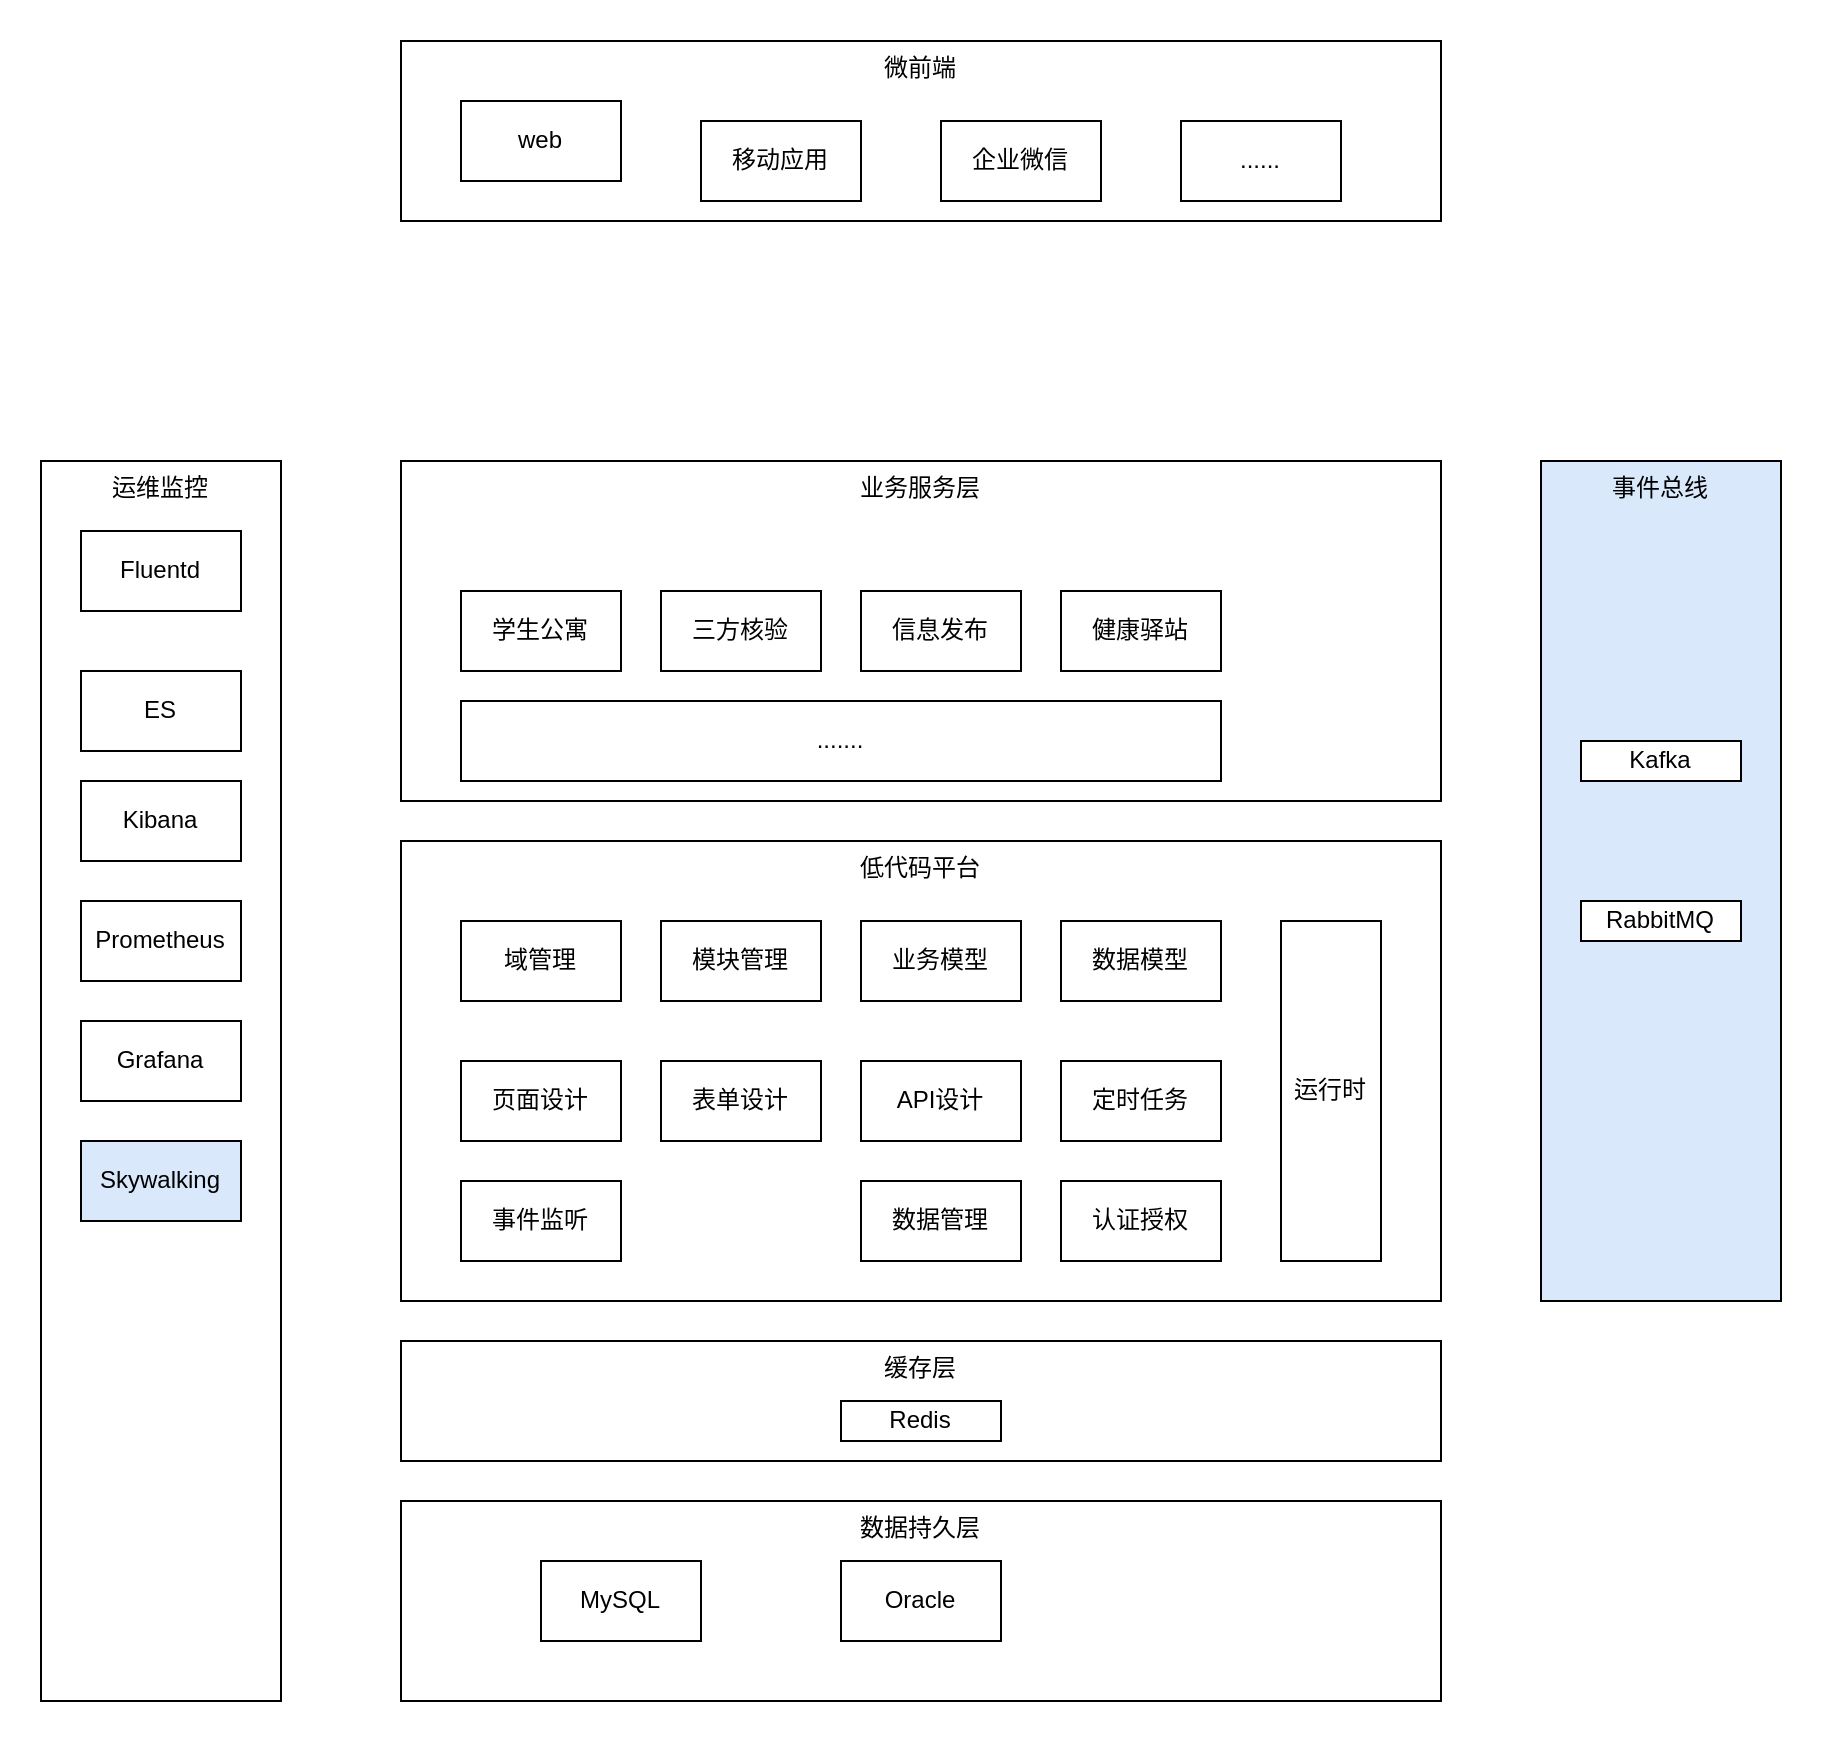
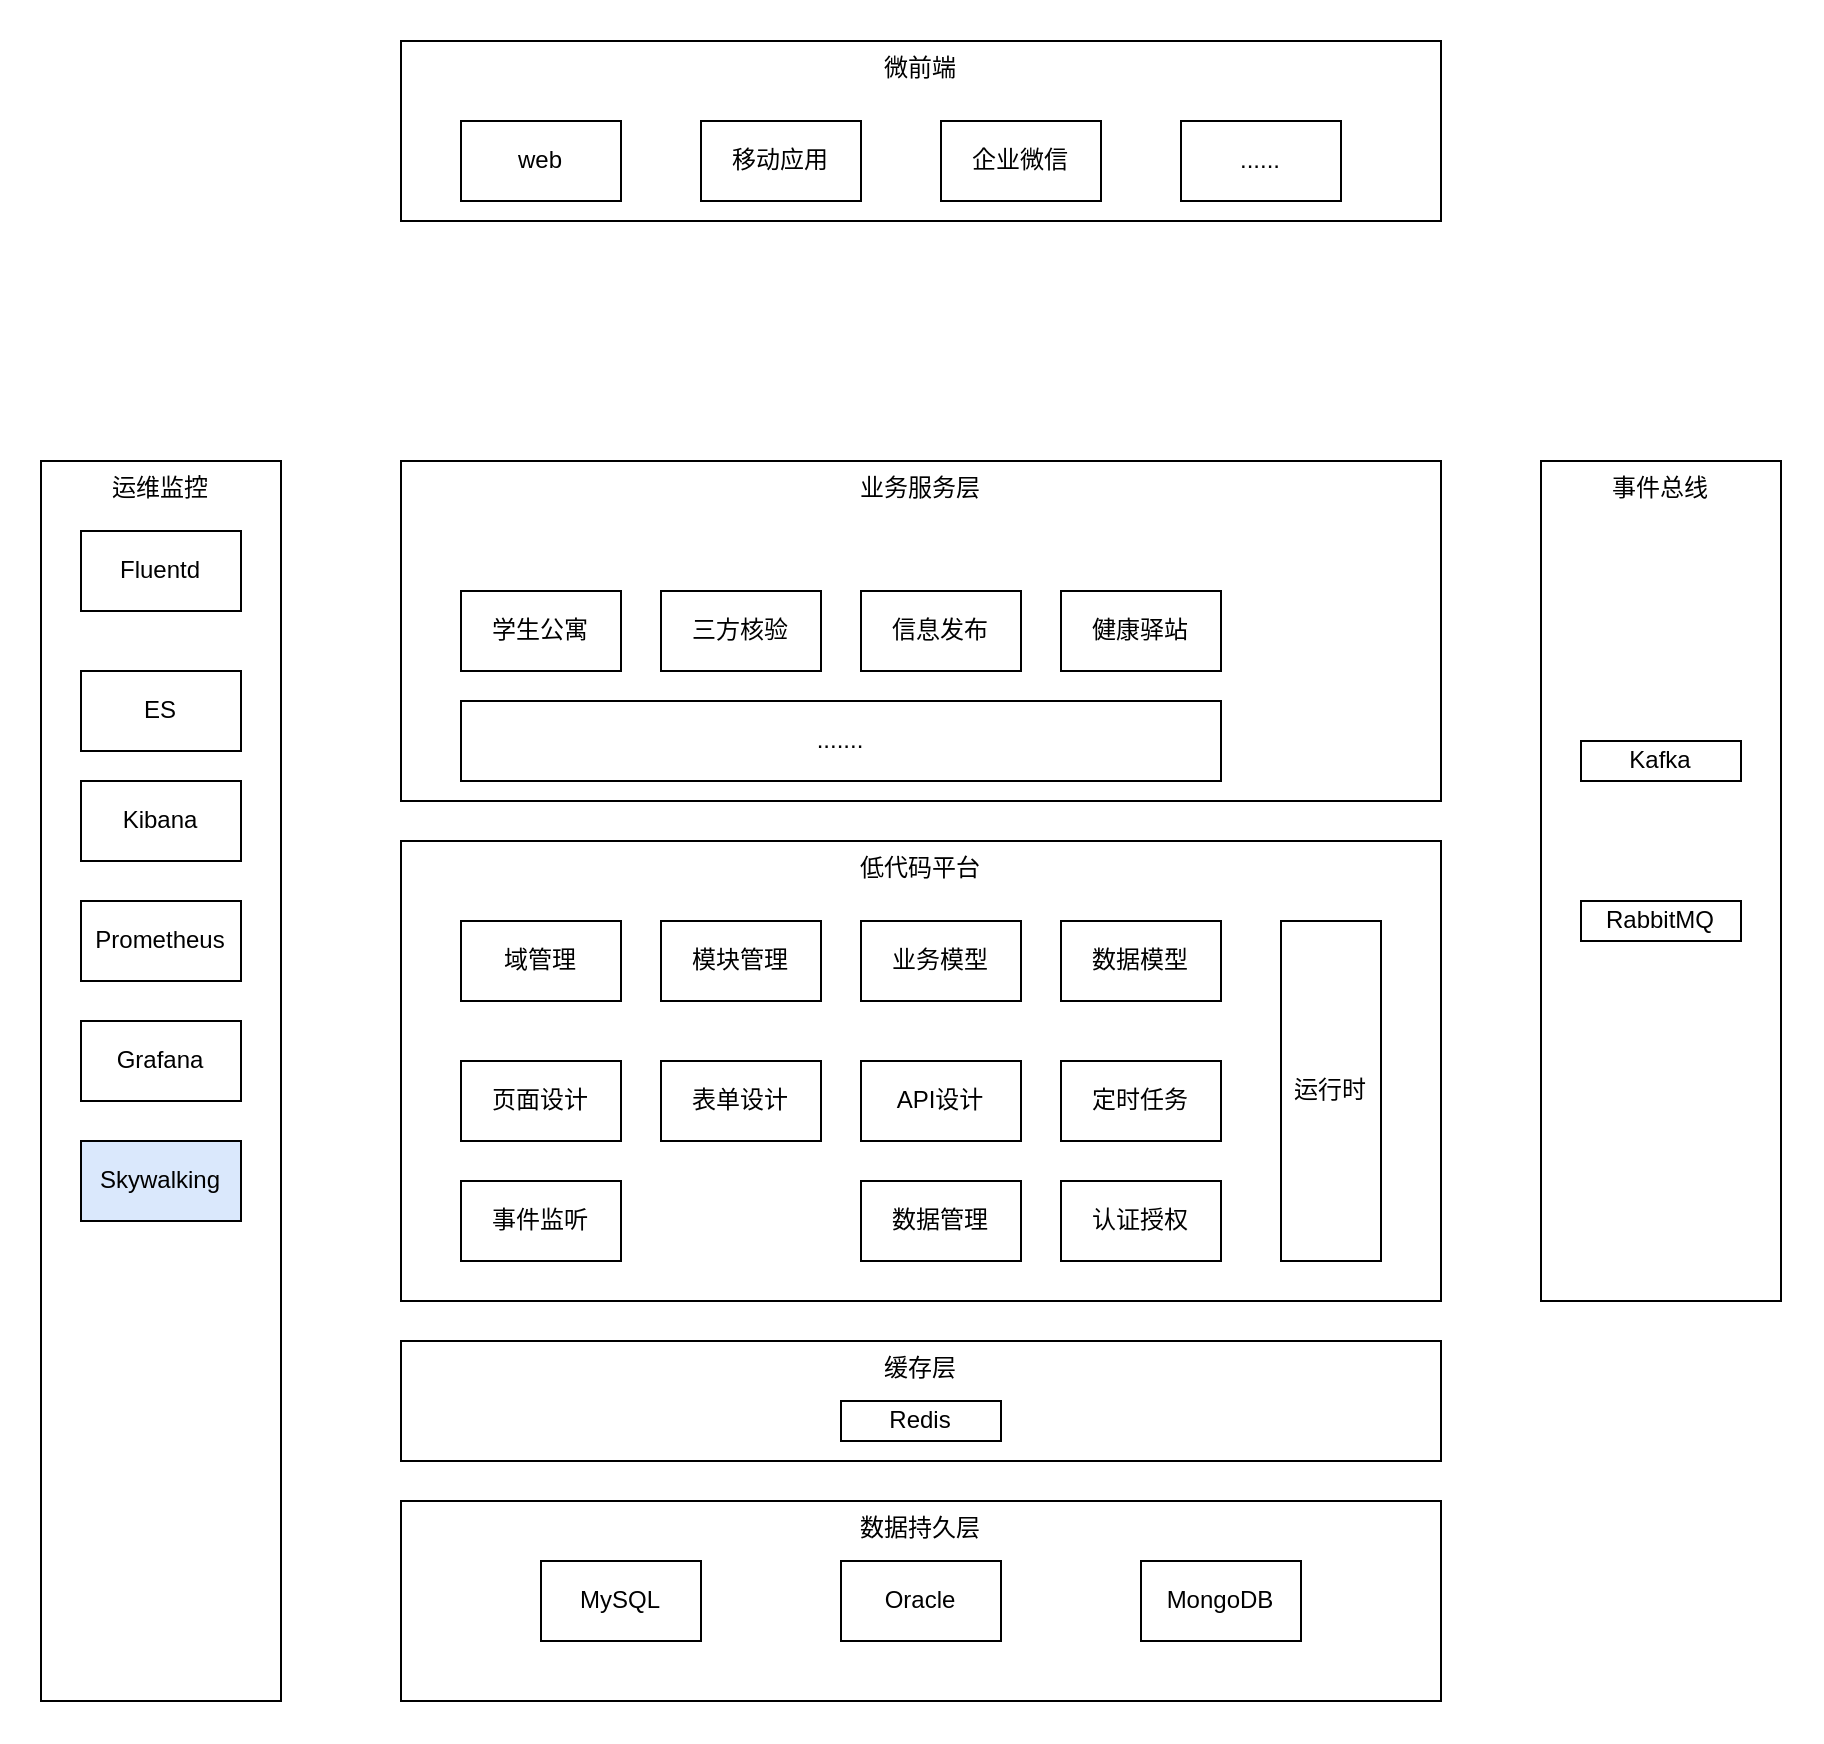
- <mxCell id="38" value="web" style="rounded=0;whiteSpace=wrap;html=1;" vertex="1" parent="1"><mxGeometry x="230" y="50" width="80" height="40" as="geometry" /></mxCell>
+ <mxCell id="38" value="web" style="rounded=0;whiteSpace=wrap;html=1;" vertex="1" parent="1"><mxGeometry x="230" y="60" width="80" height="40" as="geometry" /></mxCell>
- <mxCell id="34" value="事件总线" style="rounded=0;whiteSpace=wrap;html=1;verticalAlign=top;fillColor=#dae8fc;" vertex="1" parent="1"><mxGeometry x="770" y="230" width="120" height="420" as="geometry" /></mxCell>
+ <mxCell id="34" value="事件总线" style="rounded=0;whiteSpace=wrap;html=1;verticalAlign=top;" vertex="1" parent="1"><mxGeometry x="770" y="230" width="120" height="420" as="geometry" /></mxCell>
+ <mxCell id="23" value="MongoDB" style="rounded=0;whiteSpace=wrap;html=1;" vertex="1" parent="1"><mxGeometry x="570" y="780" width="80" height="40" as="geometry" /></mxCell>
